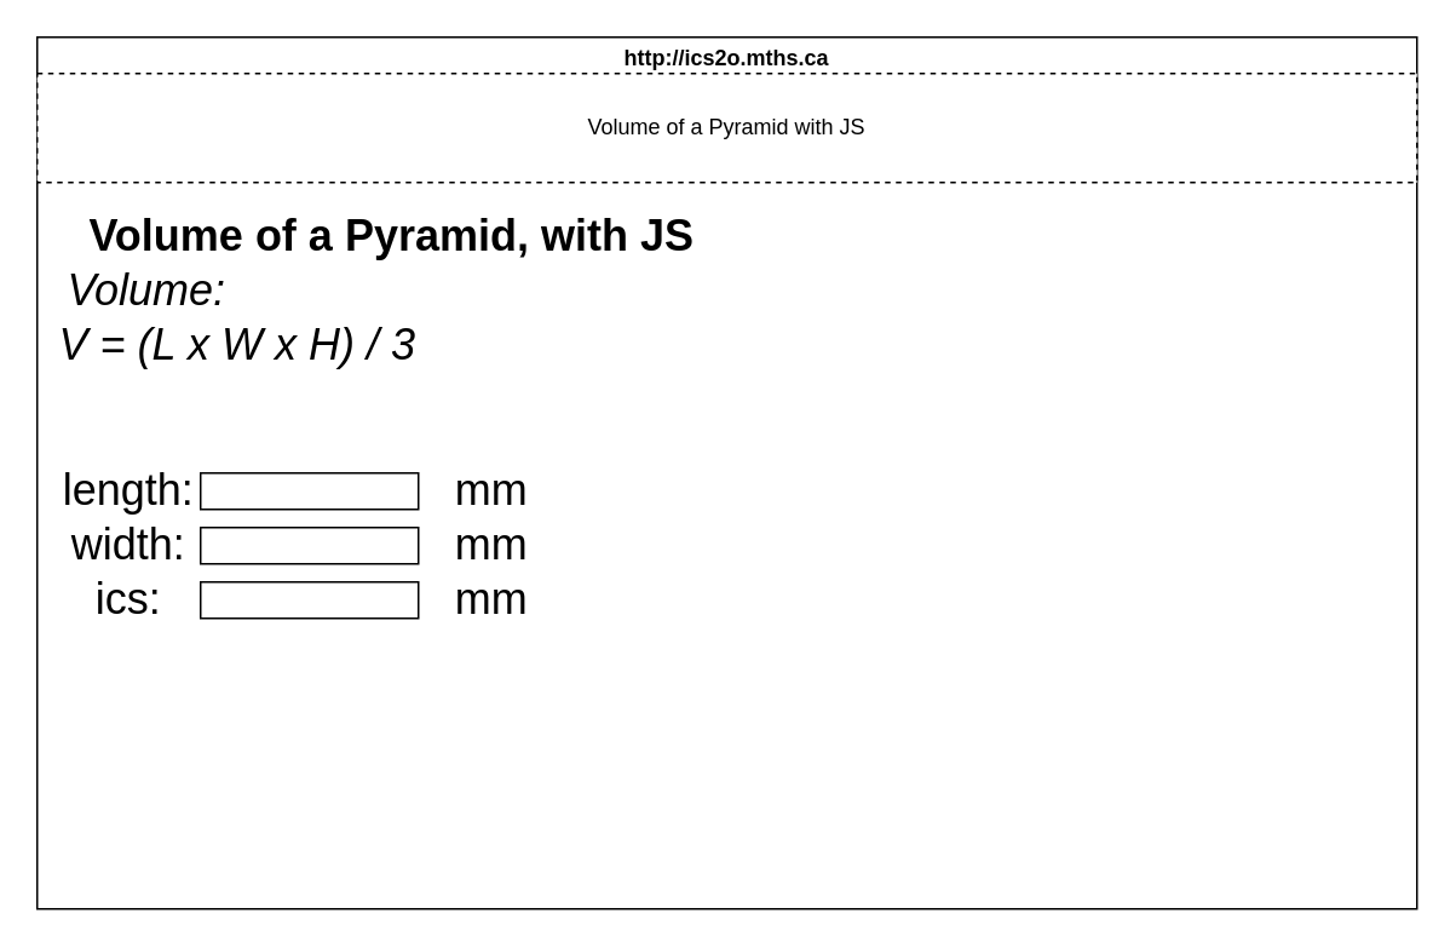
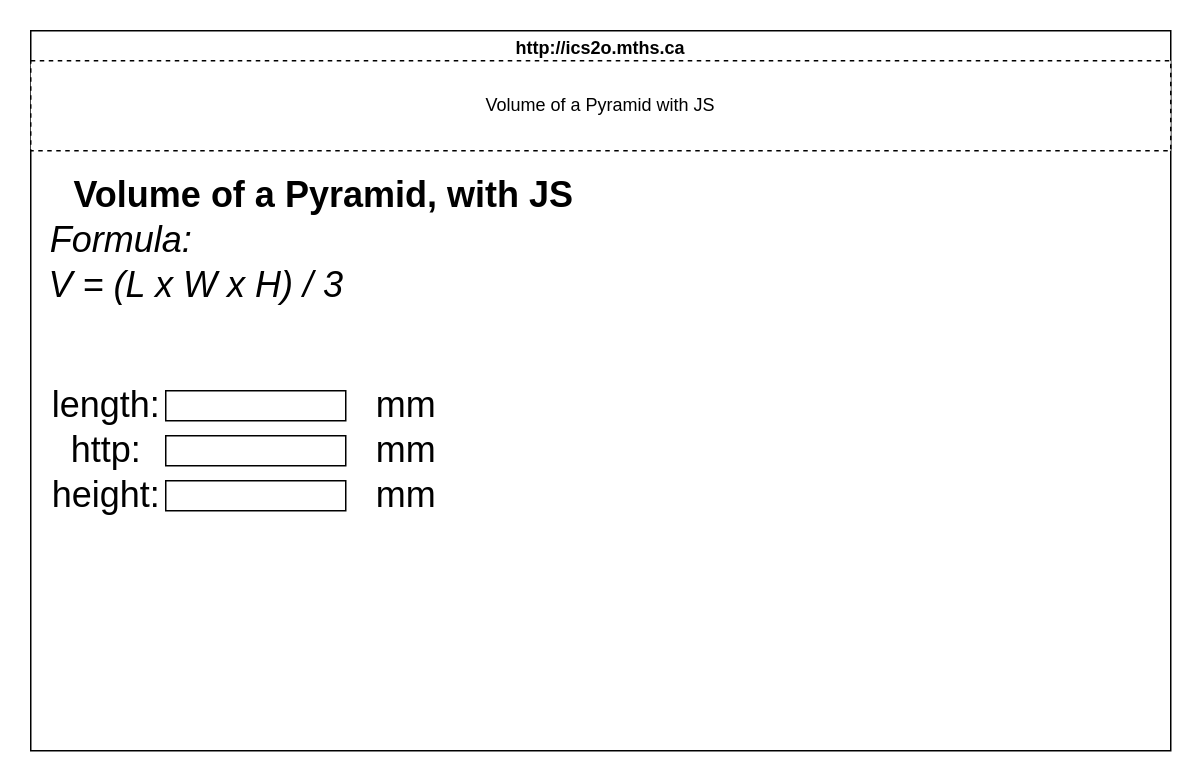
- <mxCell id="4" value="&lt;span style=&quot;font-weight: normal;&quot;&gt;&lt;i&gt;Volume:&lt;/i&gt;&lt;/span&gt;" style="text;strokeColor=none;fillColor=none;html=1;fontSize=24;fontStyle=1;verticalAlign=middle;align=center;" vertex="1" parent="2"><mxGeometry x="10" y="120" width="100" height="40" as="geometry" /></mxCell>
+ <mxCell id="4" value="&lt;span style=&quot;font-weight: normal;&quot;&gt;&lt;i&gt;Formula:&lt;/i&gt;&lt;/span&gt;" style="text;strokeColor=none;fillColor=none;html=1;fontSize=24;fontStyle=1;verticalAlign=middle;align=center;" vertex="1" parent="2"><mxGeometry x="10" y="120" width="100" height="40" as="geometry" /></mxCell>
- <mxCell id="7" value="&lt;span style=&quot;font-weight: normal;&quot;&gt;width:&lt;/span&gt;" style="text;strokeColor=none;fillColor=none;html=1;fontSize=24;fontStyle=1;verticalAlign=middle;align=center;" vertex="1" parent="2"><mxGeometry y="260" width="100" height="40" as="geometry" /></mxCell>
+ <mxCell id="7" value="&lt;span style=&quot;font-weight: normal;&quot;&gt;http:&lt;/span&gt;" style="text;strokeColor=none;fillColor=none;html=1;fontSize=24;fontStyle=1;verticalAlign=middle;align=center;" vertex="1" parent="2"><mxGeometry y="260" width="100" height="40" as="geometry" /></mxCell>
- <mxCell id="8" value="&lt;span style=&quot;font-weight: normal;&quot;&gt;ics:&lt;/span&gt;" style="text;strokeColor=none;fillColor=none;html=1;fontSize=24;fontStyle=1;verticalAlign=middle;align=center;" vertex="1" parent="2"><mxGeometry y="290" width="100" height="40" as="geometry" /></mxCell>
+ <mxCell id="8" value="&lt;span style=&quot;font-weight: normal;&quot;&gt;height:&lt;/span&gt;" style="text;strokeColor=none;fillColor=none;html=1;fontSize=24;fontStyle=1;verticalAlign=middle;align=center;" vertex="1" parent="2"><mxGeometry y="290" width="100" height="40" as="geometry" /></mxCell>
